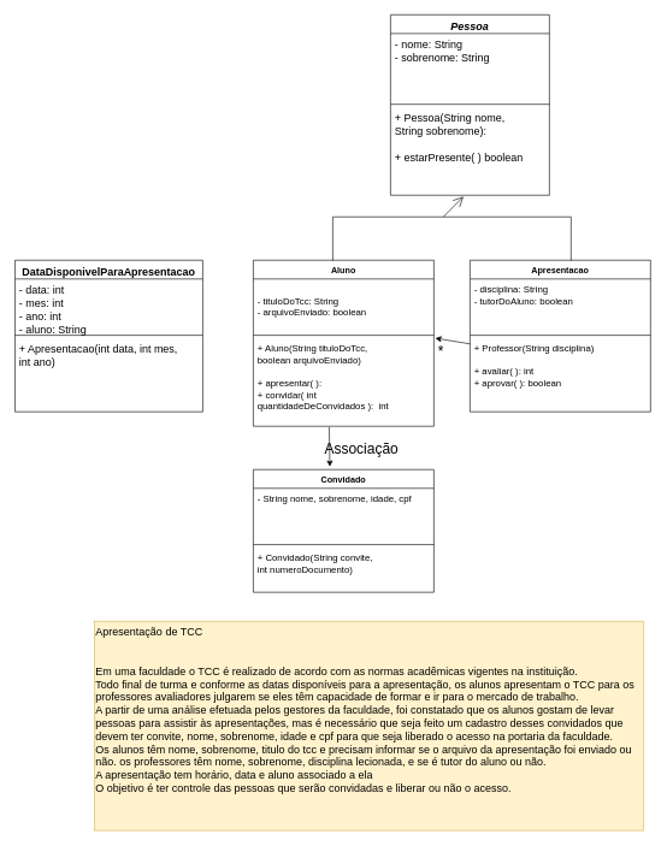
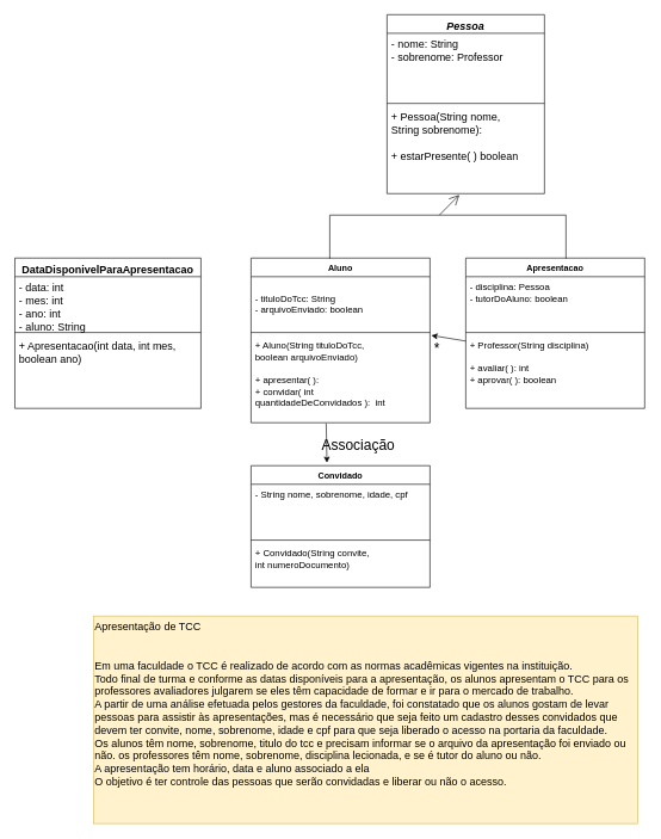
- <mxCell id="16" value="- nome: String&#10;- sobrenome: String&#10;" style="text;strokeColor=none;fillColor=none;align=left;verticalAlign=top;spacingLeft=4;spacingRight=4;overflow=hidden;rotatable=0;points=[[0,0.5],[1,0.5]];portConstraint=eastwest;fontSize=15;" parent="15" vertex="1"><mxGeometry y="26" width="220" height="94" as="geometry" /></mxCell>
+ <mxCell id="16" value="- nome: String&#10;- sobrenome: Professor&#10;" style="text;strokeColor=none;fillColor=none;align=left;verticalAlign=top;spacingLeft=4;spacingRight=4;overflow=hidden;rotatable=0;points=[[0,0.5],[1,0.5]];portConstraint=eastwest;fontSize=15;" parent="15" vertex="1"><mxGeometry y="26" width="220" height="94" as="geometry" /></mxCell>
- <mxCell id="8" value="- disciplina: String&#10;- tutorDoAluno: boolean" style="text;strokeColor=none;fillColor=none;align=left;verticalAlign=top;spacingLeft=4;spacingRight=4;overflow=hidden;rotatable=0;points=[[0,0.5],[1,0.5]];portConstraint=eastwest;fontSize=13;" parent="7" vertex="1"><mxGeometry y="26" width="250" height="74" as="geometry" /></mxCell>
+ <mxCell id="8" value="- disciplina: Pessoa&#10;- tutorDoAluno: boolean" style="text;strokeColor=none;fillColor=none;align=left;verticalAlign=top;spacingLeft=4;spacingRight=4;overflow=hidden;rotatable=0;points=[[0,0.5],[1,0.5]];portConstraint=eastwest;fontSize=13;" parent="7" vertex="1"><mxGeometry y="26" width="250" height="74" as="geometry" /></mxCell>
- <mxCell id="25" value="+ Apresentacao(int data, int mes,&#10;int ano)&#10;" style="text;strokeColor=none;fillColor=none;align=left;verticalAlign=top;spacingLeft=4;spacingRight=4;overflow=hidden;rotatable=0;points=[[0,0.5],[1,0.5]];portConstraint=eastwest;fontSize=15;" parent="22" vertex="1"><mxGeometry y="108" width="260" height="102" as="geometry" /></mxCell>
+ <mxCell id="25" value="+ Apresentacao(int data, int mes,&#10;boolean ano)&#10;" style="text;strokeColor=none;fillColor=none;align=left;verticalAlign=top;spacingLeft=4;spacingRight=4;overflow=hidden;rotatable=0;points=[[0,0.5],[1,0.5]];portConstraint=eastwest;fontSize=15;" parent="22" vertex="1"><mxGeometry y="108" width="260" height="102" as="geometry" /></mxCell>
